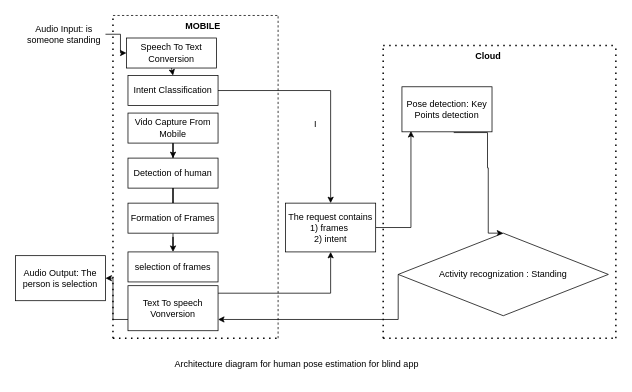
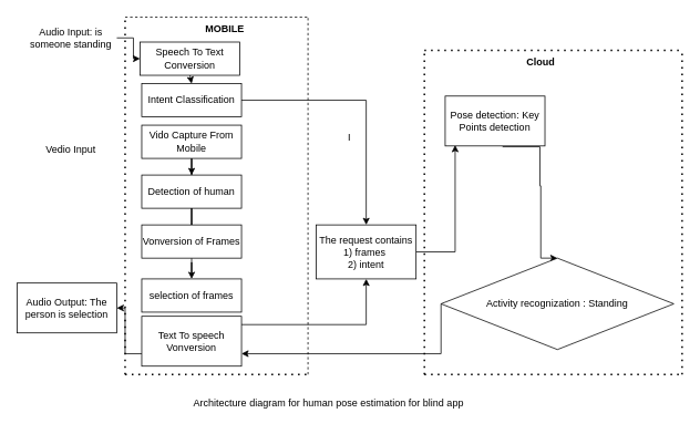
+ <mxCell id="28" value="Vedio Input" style="text;html=1;strokeColor=none;fillColor=none;align=center;verticalAlign=middle;whiteSpace=wrap;rounded=0;" parent="1" vertex="1"><mxGeometry x="30" y="165" width="110" height="30" as="geometry" /></mxCell>
- <mxCell id="31" value="Formation of Frames" style="whiteSpace=wrap;html=1;" parent="1" vertex="1"><mxGeometry x="170" y="270" width="120" height="40" as="geometry" /></mxCell>
+ <mxCell id="31" value="Vonversion of Frames" style="whiteSpace=wrap;html=1;" parent="1" vertex="1"><mxGeometry x="170" y="270" width="120" height="40" as="geometry" /></mxCell>
